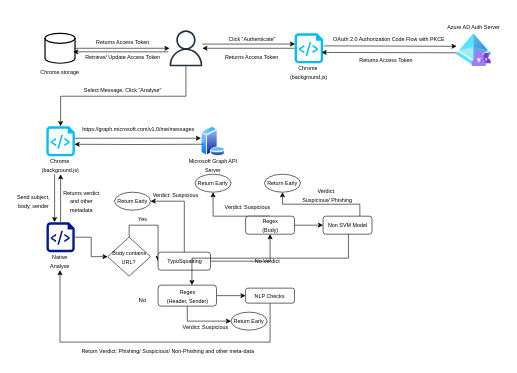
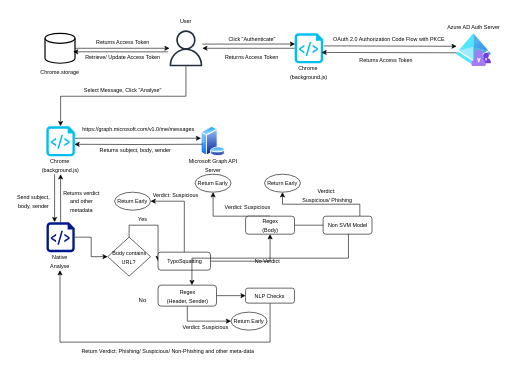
+ <mxCell id="21" value="&lt;font style=&quot;font-size: 9px;&quot;&gt;User&lt;/font&gt;" style="text;html=1;align=center;verticalAlign=middle;whiteSpace=wrap;rounded=0;" vertex="1" parent="1"><mxGeometry x="279" y="20" width="60" height="30" as="geometry" /></mxCell>
+ <mxCell id="34" value="&lt;font style=&quot;font-size: 9px;&quot;&gt;Returns subject, body, sender&lt;/font&gt;" style="text;html=1;align=center;verticalAlign=middle;whiteSpace=wrap;rounded=0;" vertex="1" parent="1"><mxGeometry x="160" y="235" width="130" height="30" as="geometry" /></mxCell>
- <mxCell id="47" value="" style="edgeStyle=orthogonalEdgeStyle;rounded=0;orthogonalLoop=1;jettySize=auto;html=1;" edge="1" parent="1" source="49" target="52"><mxGeometry relative="1" as="geometry" /></mxCell>
+ <mxCell id="47" value="" style="edgeStyle=orthogonalEdgeStyle;rounded=0;orthogonalLoop=1;jettySize=auto;html=1;endArrow=none;" edge="1" parent="1" source="49" target="52"><mxGeometry relative="1" as="geometry" /></mxCell>
